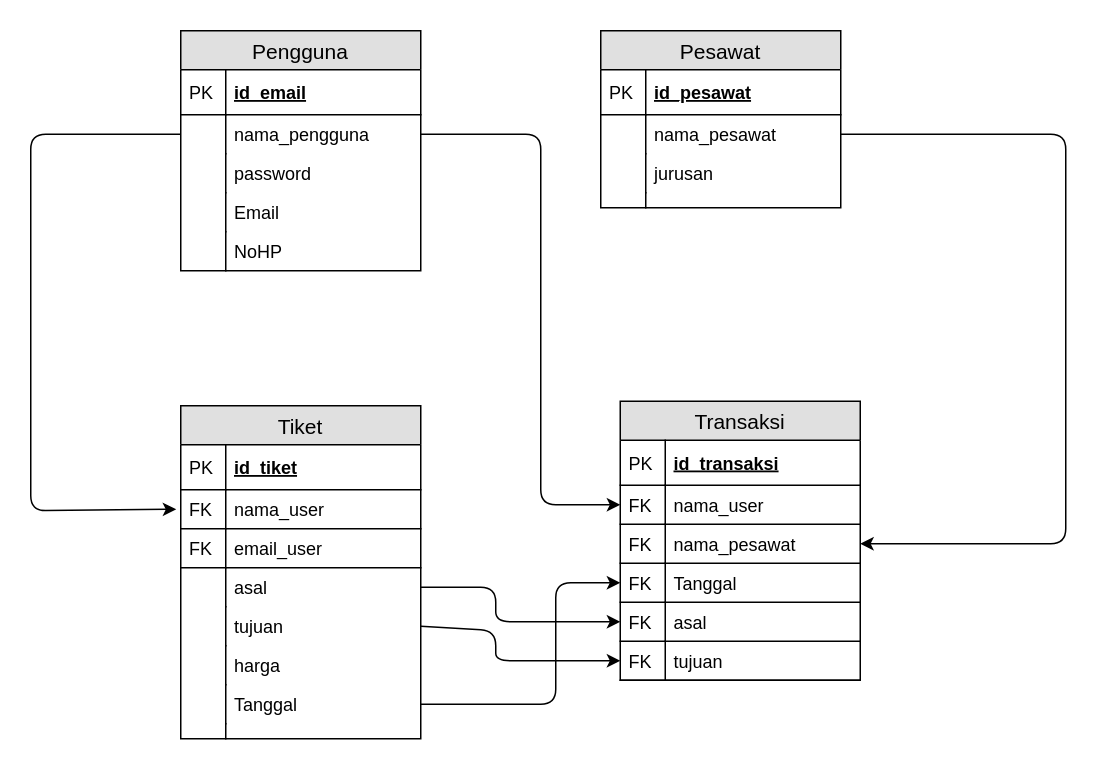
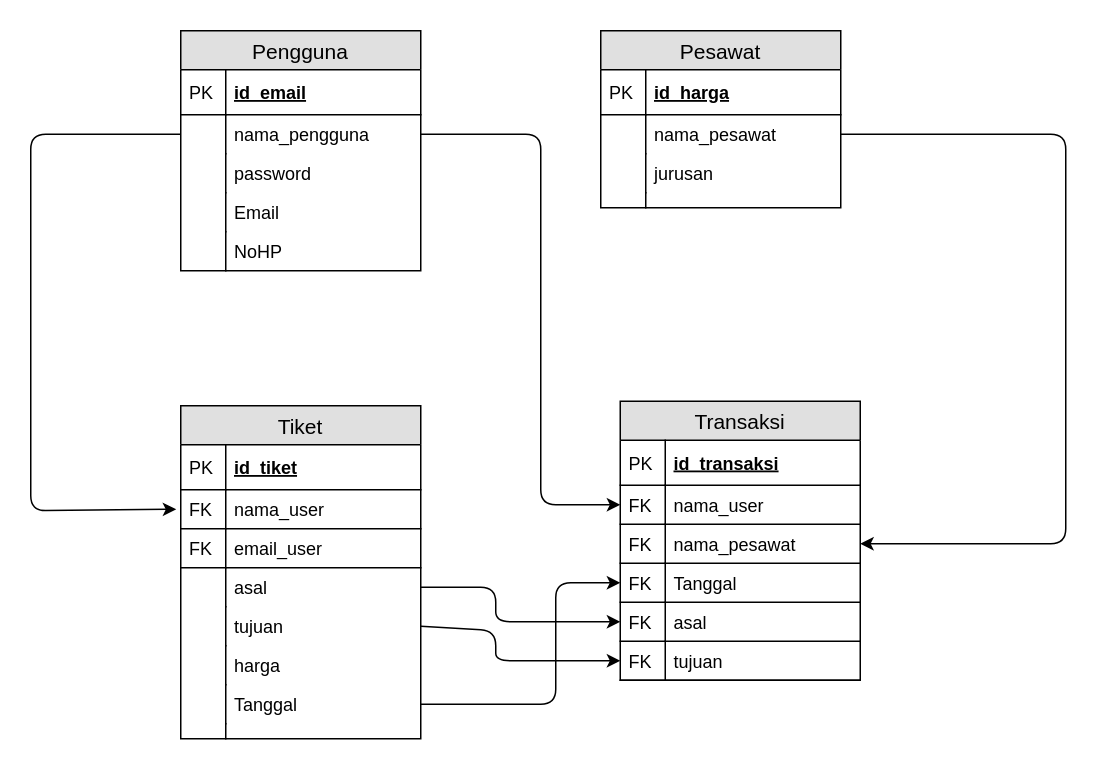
- <mxCell id="18" value="id_pesawat" style="shape=partialRectangle;top=0;left=0;right=0;bottom=1;align=left;verticalAlign=middle;fillColor=none;spacingLeft=34;spacingRight=4;overflow=hidden;rotatable=0;points=[[0,0.5],[1,0.5]];portConstraint=eastwest;dropTarget=0;fontStyle=5;fontSize=12;" vertex="1" parent="17"><mxGeometry y="26" width="160" height="30" as="geometry" /></mxCell>
+ <mxCell id="18" value="id_harga" style="shape=partialRectangle;top=0;left=0;right=0;bottom=1;align=left;verticalAlign=middle;fillColor=none;spacingLeft=34;spacingRight=4;overflow=hidden;rotatable=0;points=[[0,0.5],[1,0.5]];portConstraint=eastwest;dropTarget=0;fontStyle=5;fontSize=12;" vertex="1" parent="17"><mxGeometry y="26" width="160" height="30" as="geometry" /></mxCell>
